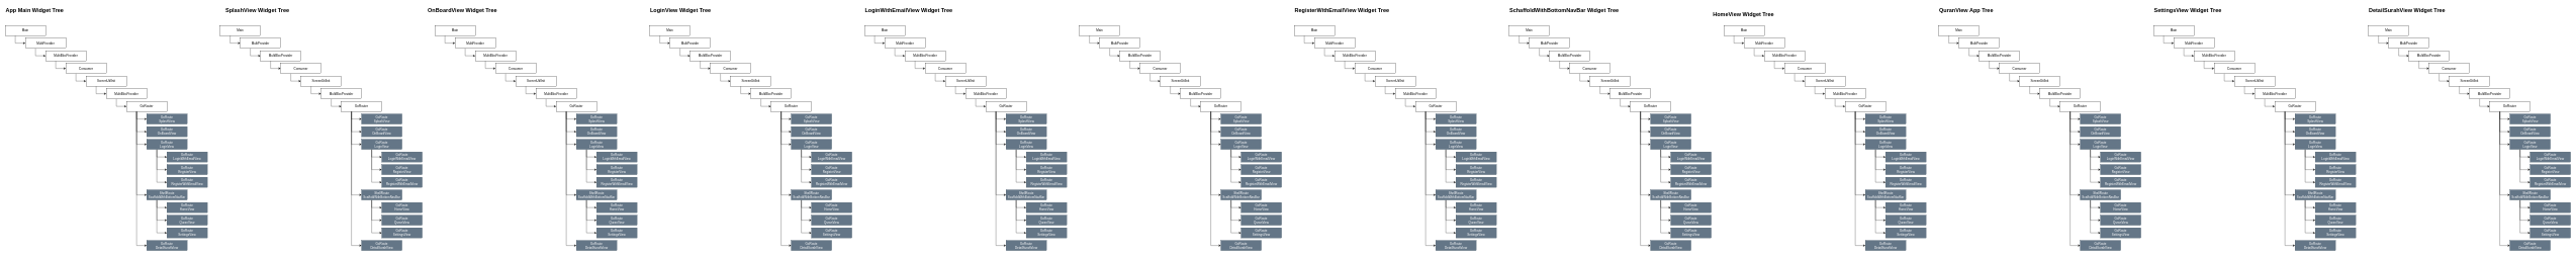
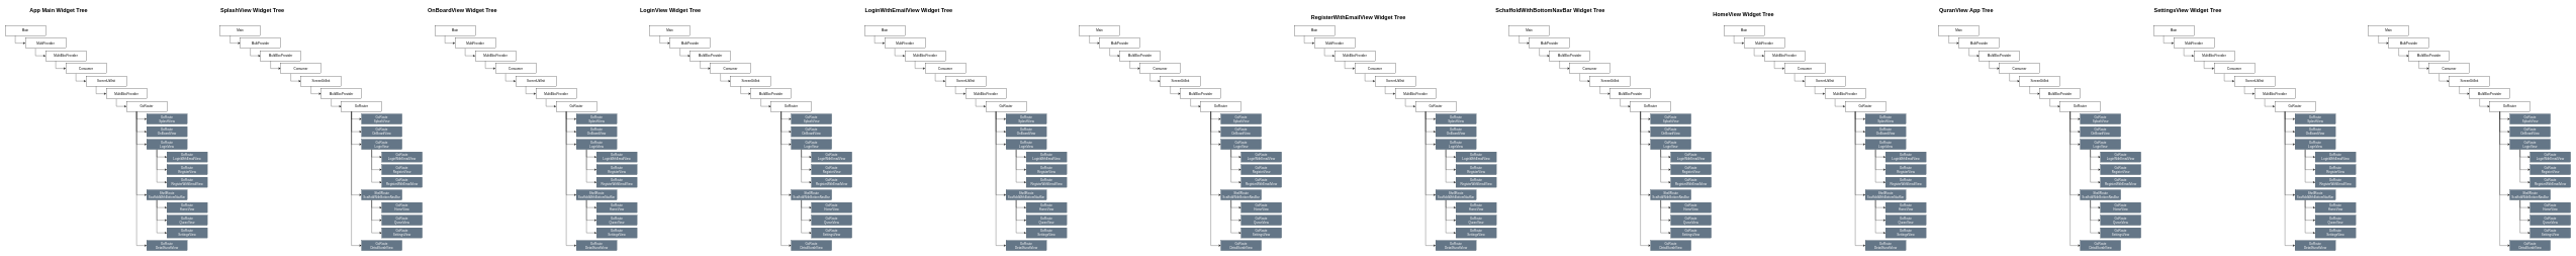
- <mxCell id="37" value="App Main Widget Tree" style="text;html=1;align=left;verticalAlign=middle;resizable=0;points=[];autosize=1;strokeColor=none;fillColor=none;fontSize=22;fontStyle=1;fontFamily=Helvetica;" vertex="1" parent="1"><mxGeometry x="20" y="20" width="250" height="40" as="geometry" /></mxCell>
+ <mxCell id="37" value="App Main Widget Tree" style="text;html=1;align=left;verticalAlign=middle;resizable=0;points=[];autosize=1;strokeColor=none;fillColor=none;fontSize=22;fontStyle=1;fontFamily=Helvetica;" vertex="1" parent="1"><mxGeometry x="115" y="20" width="250" height="40" as="geometry" /></mxCell>
- <mxCell id="73" value="SplashView Widget Tree" style="text;html=1;align=left;verticalAlign=middle;resizable=0;points=[];autosize=1;strokeColor=none;fillColor=none;fontSize=22;fontStyle=1;fontFamily=Helvetica;" vertex="1" parent="1"><mxGeometry x="890" y="20" width="280" height="40" as="geometry" /></mxCell>
+ <mxCell id="73" value="SplashView Widget Tree" style="text;html=1;align=left;verticalAlign=middle;resizable=0;points=[];autosize=1;strokeColor=none;fillColor=none;fontSize=22;fontStyle=1;fontFamily=Helvetica;" vertex="1" parent="1"><mxGeometry x="870" y="20" width="280" height="40" as="geometry" /></mxCell>
- <mxCell id="145" value="LoginView Widget Tree" style="text;html=1;align=left;verticalAlign=middle;resizable=0;points=[];autosize=1;strokeColor=none;fillColor=none;fontSize=22;fontStyle=1;fontFamily=Helvetica;" vertex="1" parent="1"><mxGeometry x="2570" y="20" width="260" height="40" as="geometry" /></mxCell>
+ <mxCell id="145" value="LoginView Widget Tree" style="text;html=1;align=left;verticalAlign=middle;resizable=0;points=[];autosize=1;strokeColor=none;fillColor=none;fontSize=22;fontStyle=1;fontFamily=Helvetica;" vertex="1" parent="1"><mxGeometry x="2530" y="20" width="260" height="40" as="geometry" /></mxCell>
- <mxCell id="252" value="RegisterWithEmailView Widget Tree" style="text;html=1;align=left;verticalAlign=middle;resizable=0;points=[];autosize=1;strokeColor=none;fillColor=none;fontSize=22;fontStyle=1;fontFamily=Helvetica;" vertex="1" parent="1"><mxGeometry x="5120" y="20" width="400" height="40" as="geometry" /></mxCell>
+ <mxCell id="252" value="RegisterWithEmailView Widget Tree" style="text;html=1;align=left;verticalAlign=middle;resizable=0;points=[];autosize=1;strokeColor=none;fillColor=none;fontSize=22;fontStyle=1;fontFamily=Helvetica;" vertex="1" parent="1"><mxGeometry x="5185" y="50" width="400" height="40" as="geometry" /></mxCell>
- <mxCell id="288" value="SchaffoldWithBottomNavBar Widget Tree" style="text;html=1;align=left;verticalAlign=middle;resizable=0;points=[];autosize=1;strokeColor=none;fillColor=none;fontSize=22;fontStyle=1;fontFamily=Helvetica;" vertex="1" parent="1"><mxGeometry x="5970" y="20" width="460" height="40" as="geometry" /></mxCell>
+ <mxCell id="288" value="SchaffoldWithBottomNavBar Widget Tree" style="text;html=1;align=left;verticalAlign=middle;resizable=0;points=[];autosize=1;strokeColor=none;fillColor=none;fontSize=22;fontStyle=1;fontFamily=Helvetica;" vertex="1" parent="1"><mxGeometry x="5915" y="20" width="460" height="40" as="geometry" /></mxCell>
- <mxCell id="432" value="DetailSurahView Widget Tree" style="text;html=1;align=left;verticalAlign=middle;resizable=0;points=[];autosize=1;strokeColor=none;fillColor=none;fontSize=22;fontStyle=1;fontFamily=Helvetica;" vertex="1" parent="1"><mxGeometry x="9370" y="20" width="330" height="40" as="geometry" /></mxCell>
